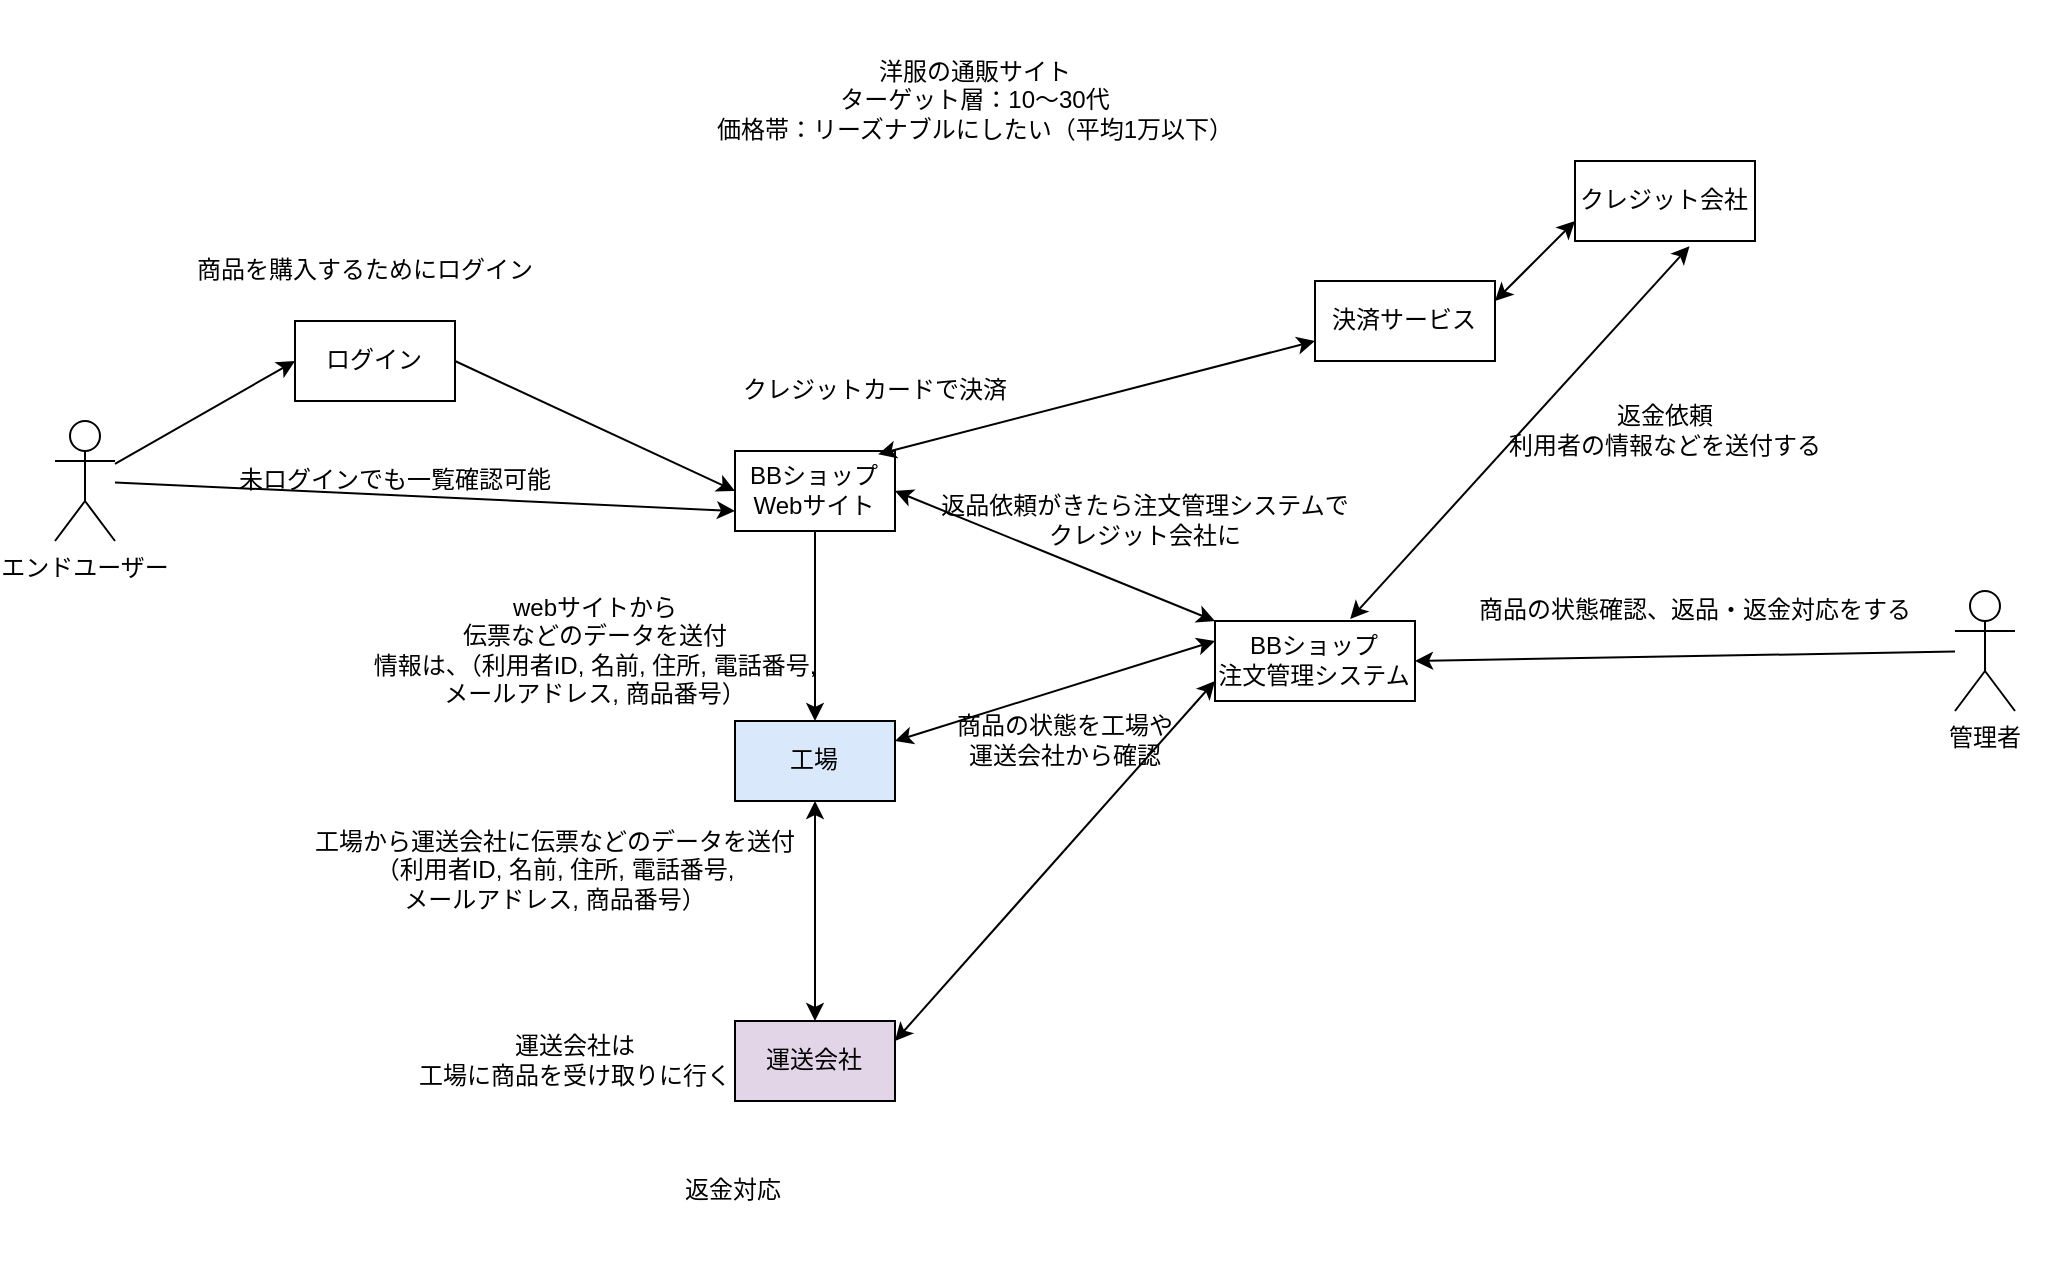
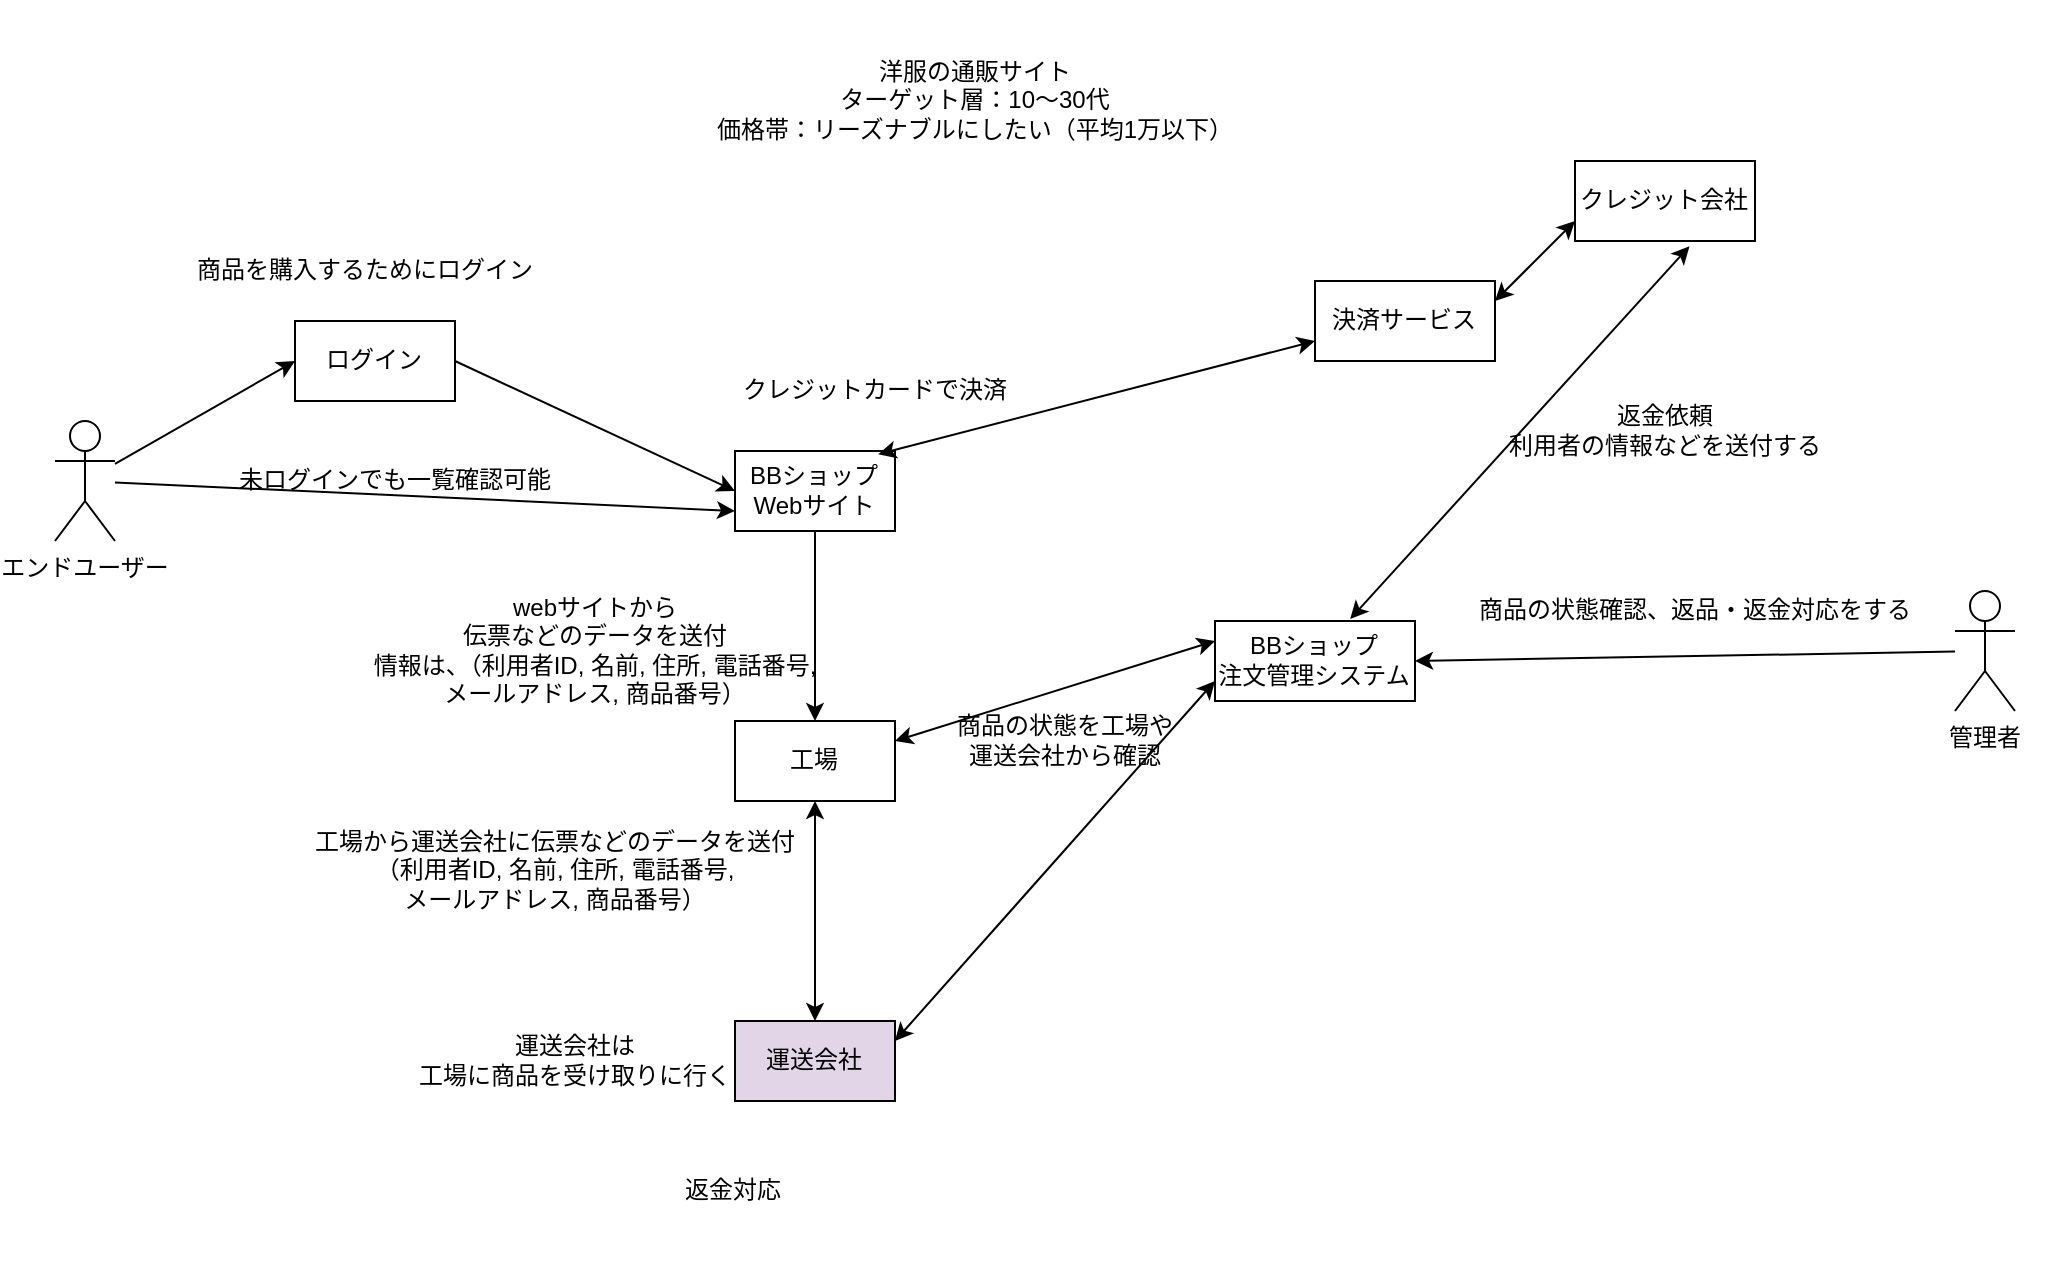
- <mxCell id="26" value="返品依頼がきたら注文管理システムで&lt;br&gt;クレジット会社に" style="text;html=1;align=center;verticalAlign=middle;resizable=0;points=[];autosize=1;strokeColor=none;fillColor=none;" vertex="1" parent="1"><mxGeometry x="450" y="240" width="230" height="40" as="geometry" /></mxCell>
- <mxCell id="16" value="" style="endArrow=classic;startArrow=classic;html=1;rounded=0;exitX=1;exitY=0.5;exitDx=0;exitDy=0;entryX=0;entryY=0;entryDx=0;entryDy=0;" edge="1" parent="1" source="7" target="11"><mxGeometry width="50" height="50" relative="1" as="geometry"><mxPoint x="520" y="350" as="sourcePoint" /><mxPoint x="570" y="280" as="targetPoint" /></mxGeometry></mxCell>
- <mxCell id="14" value="工場" style="rounded=0;whiteSpace=wrap;html=1;fillColor=#dae8fc;" vertex="1" parent="1"><mxGeometry x="360" y="360" width="80" height="40" as="geometry" /></mxCell>
+ <mxCell id="14" value="工場" style="rounded=0;whiteSpace=wrap;html=1;" vertex="1" parent="1"><mxGeometry x="360" y="360" width="80" height="40" as="geometry" /></mxCell>
